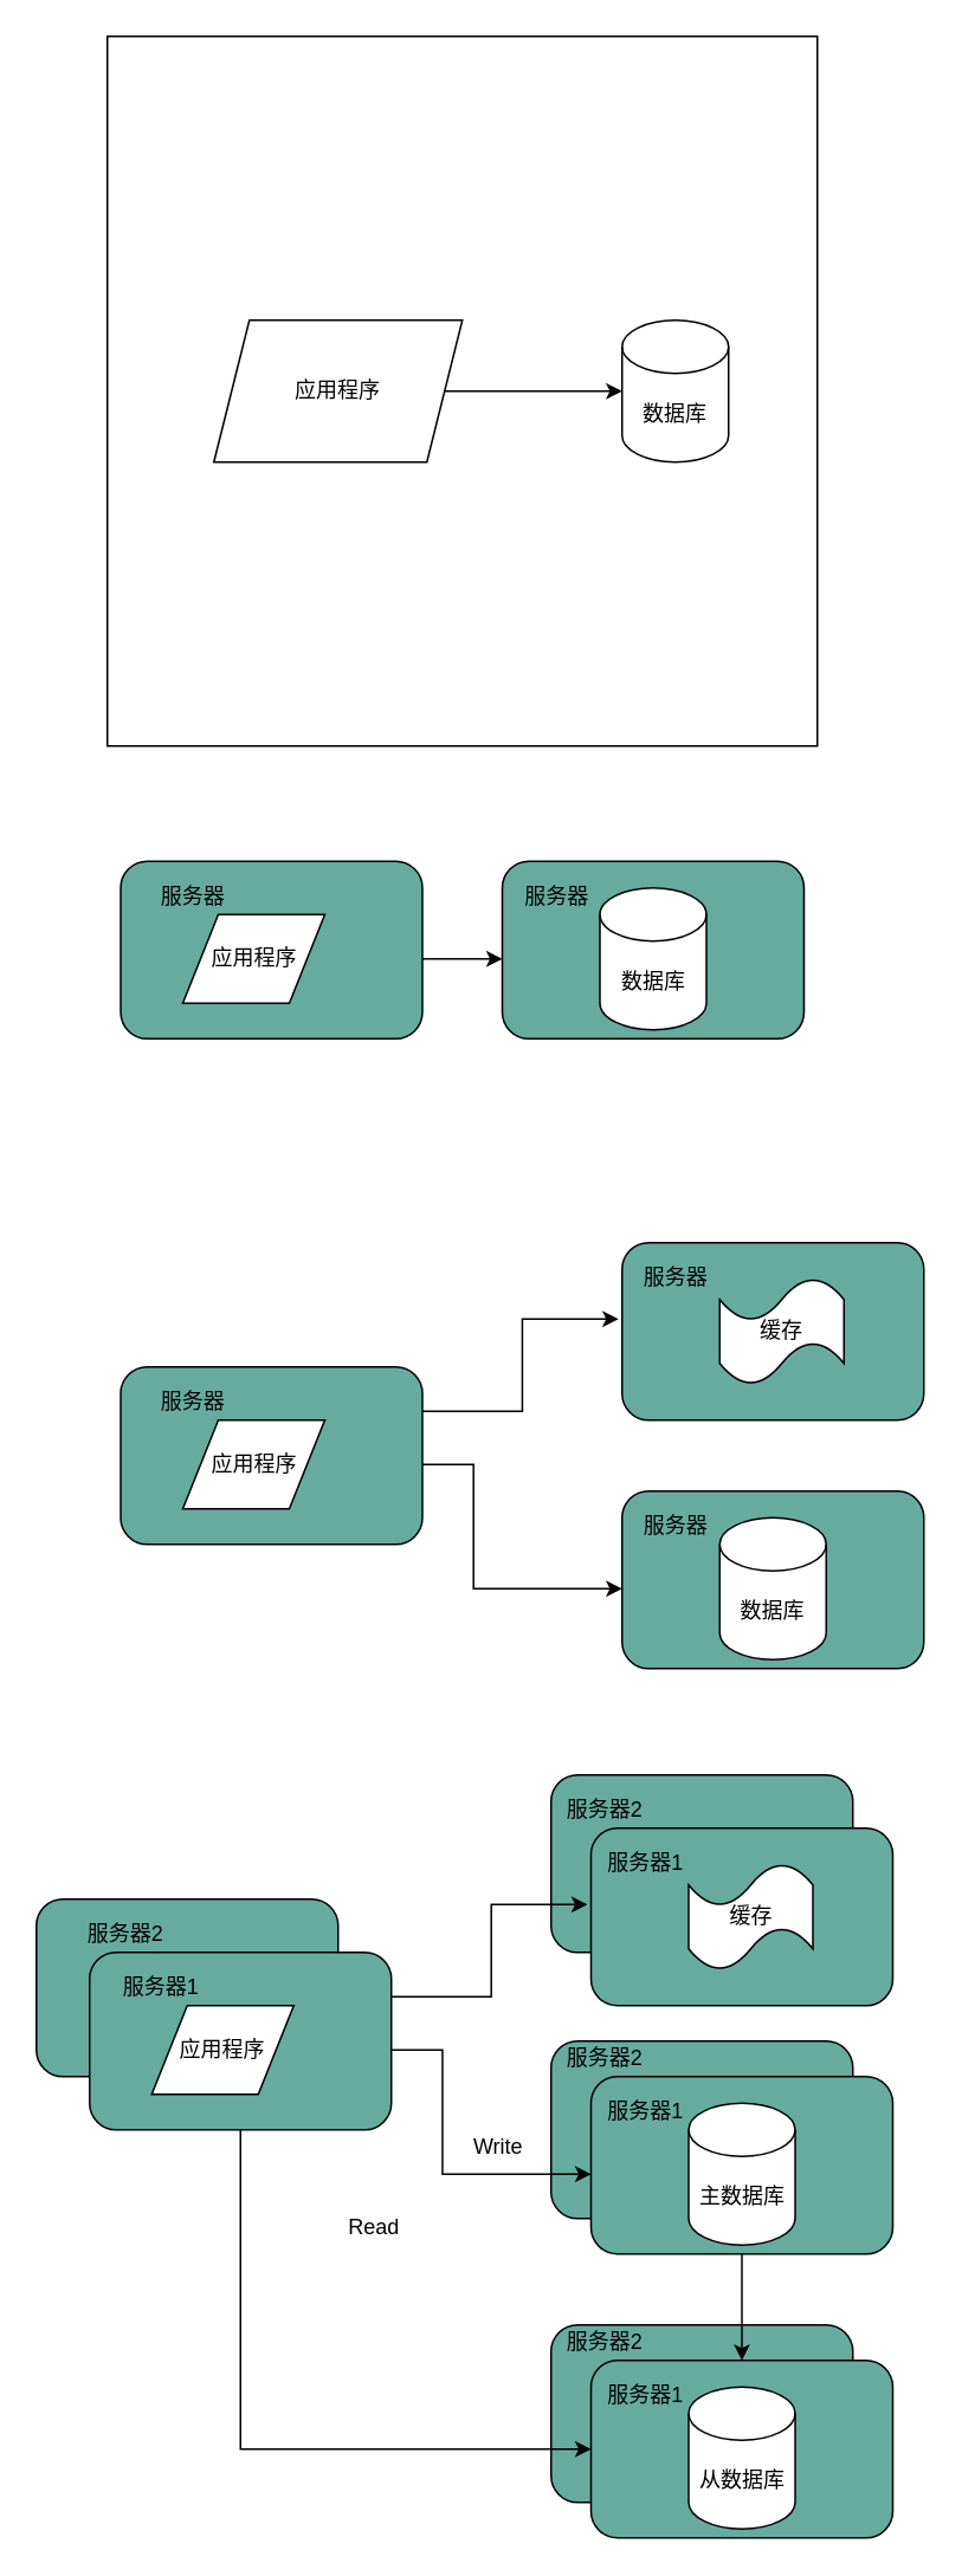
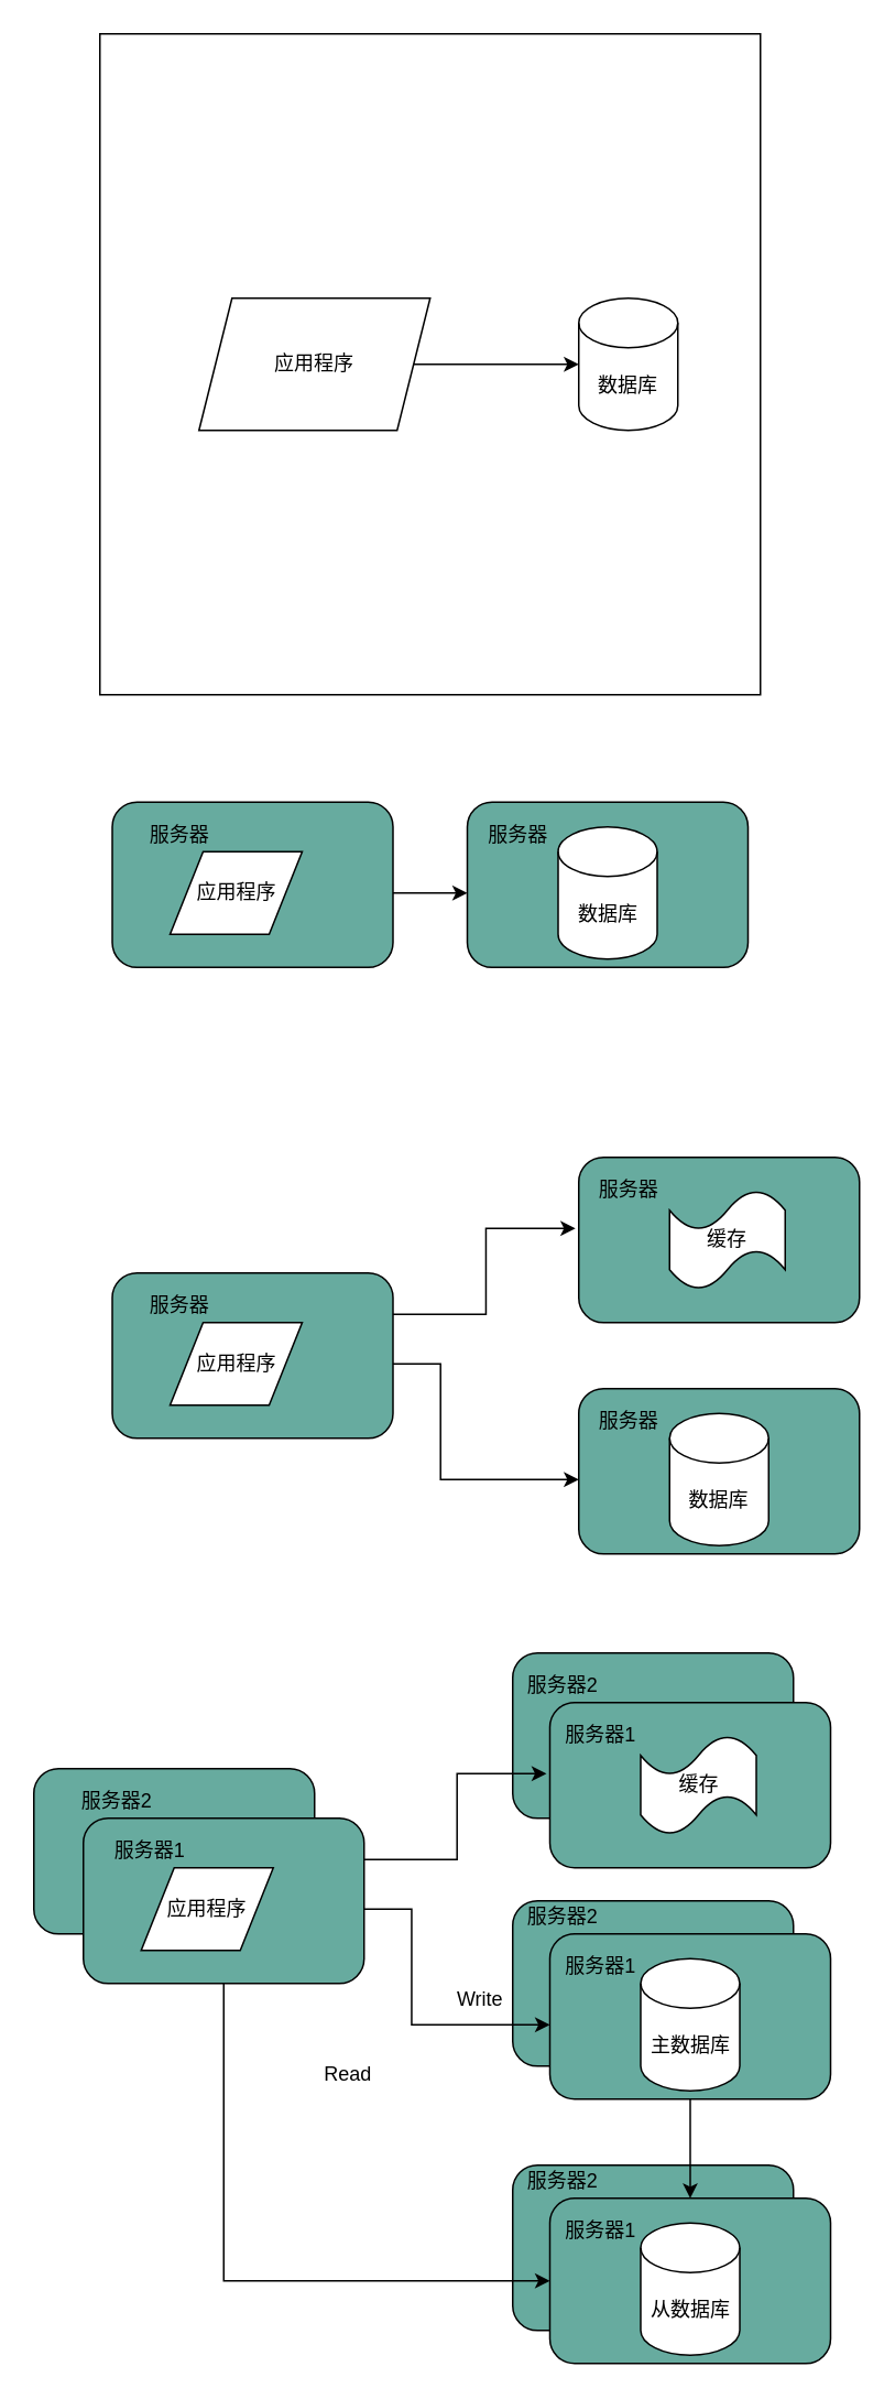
- <mxCell id="44" value="Write" style="text;html=1;resizable=0;autosize=1;align=center;verticalAlign=middle;points=[];fillColor=none;strokeColor=none;rounded=0;" vertex="1" parent="1"><mxGeometry x="260" y="1200" width="40" height="20" as="geometry" /></mxCell>
+ <mxCell id="44" value="Write" style="text;html=1;resizable=0;autosize=1;align=center;verticalAlign=middle;points=[];fillColor=none;strokeColor=none;rounded=0;" vertex="1" parent="1"><mxGeometry x="270" y="1200" width="40" height="20" as="geometry" /></mxCell>
